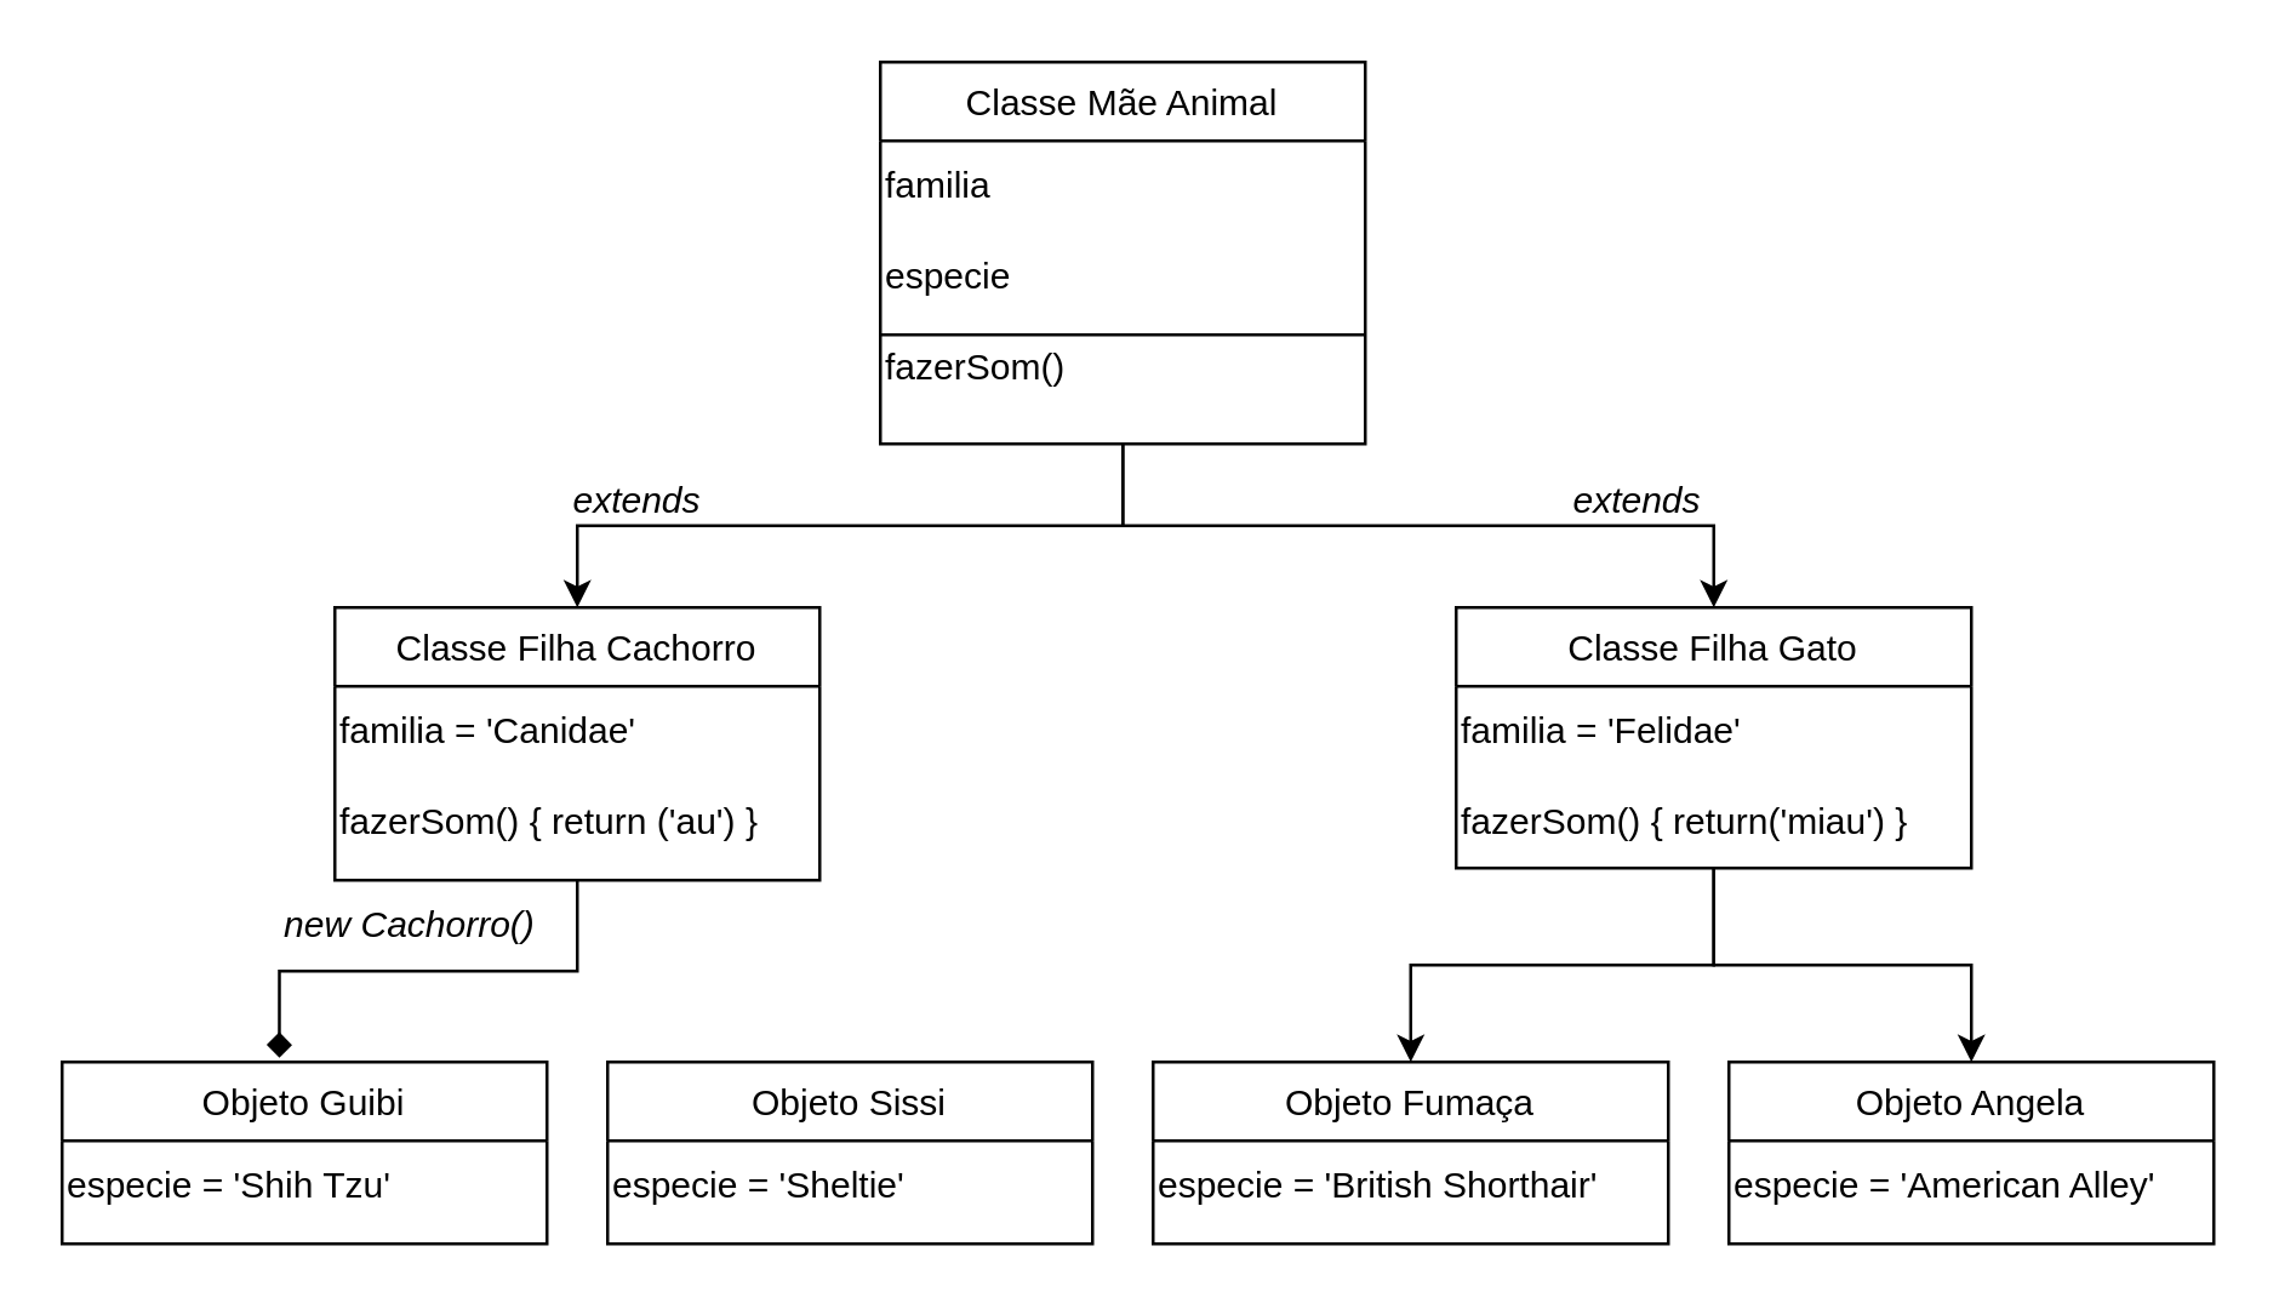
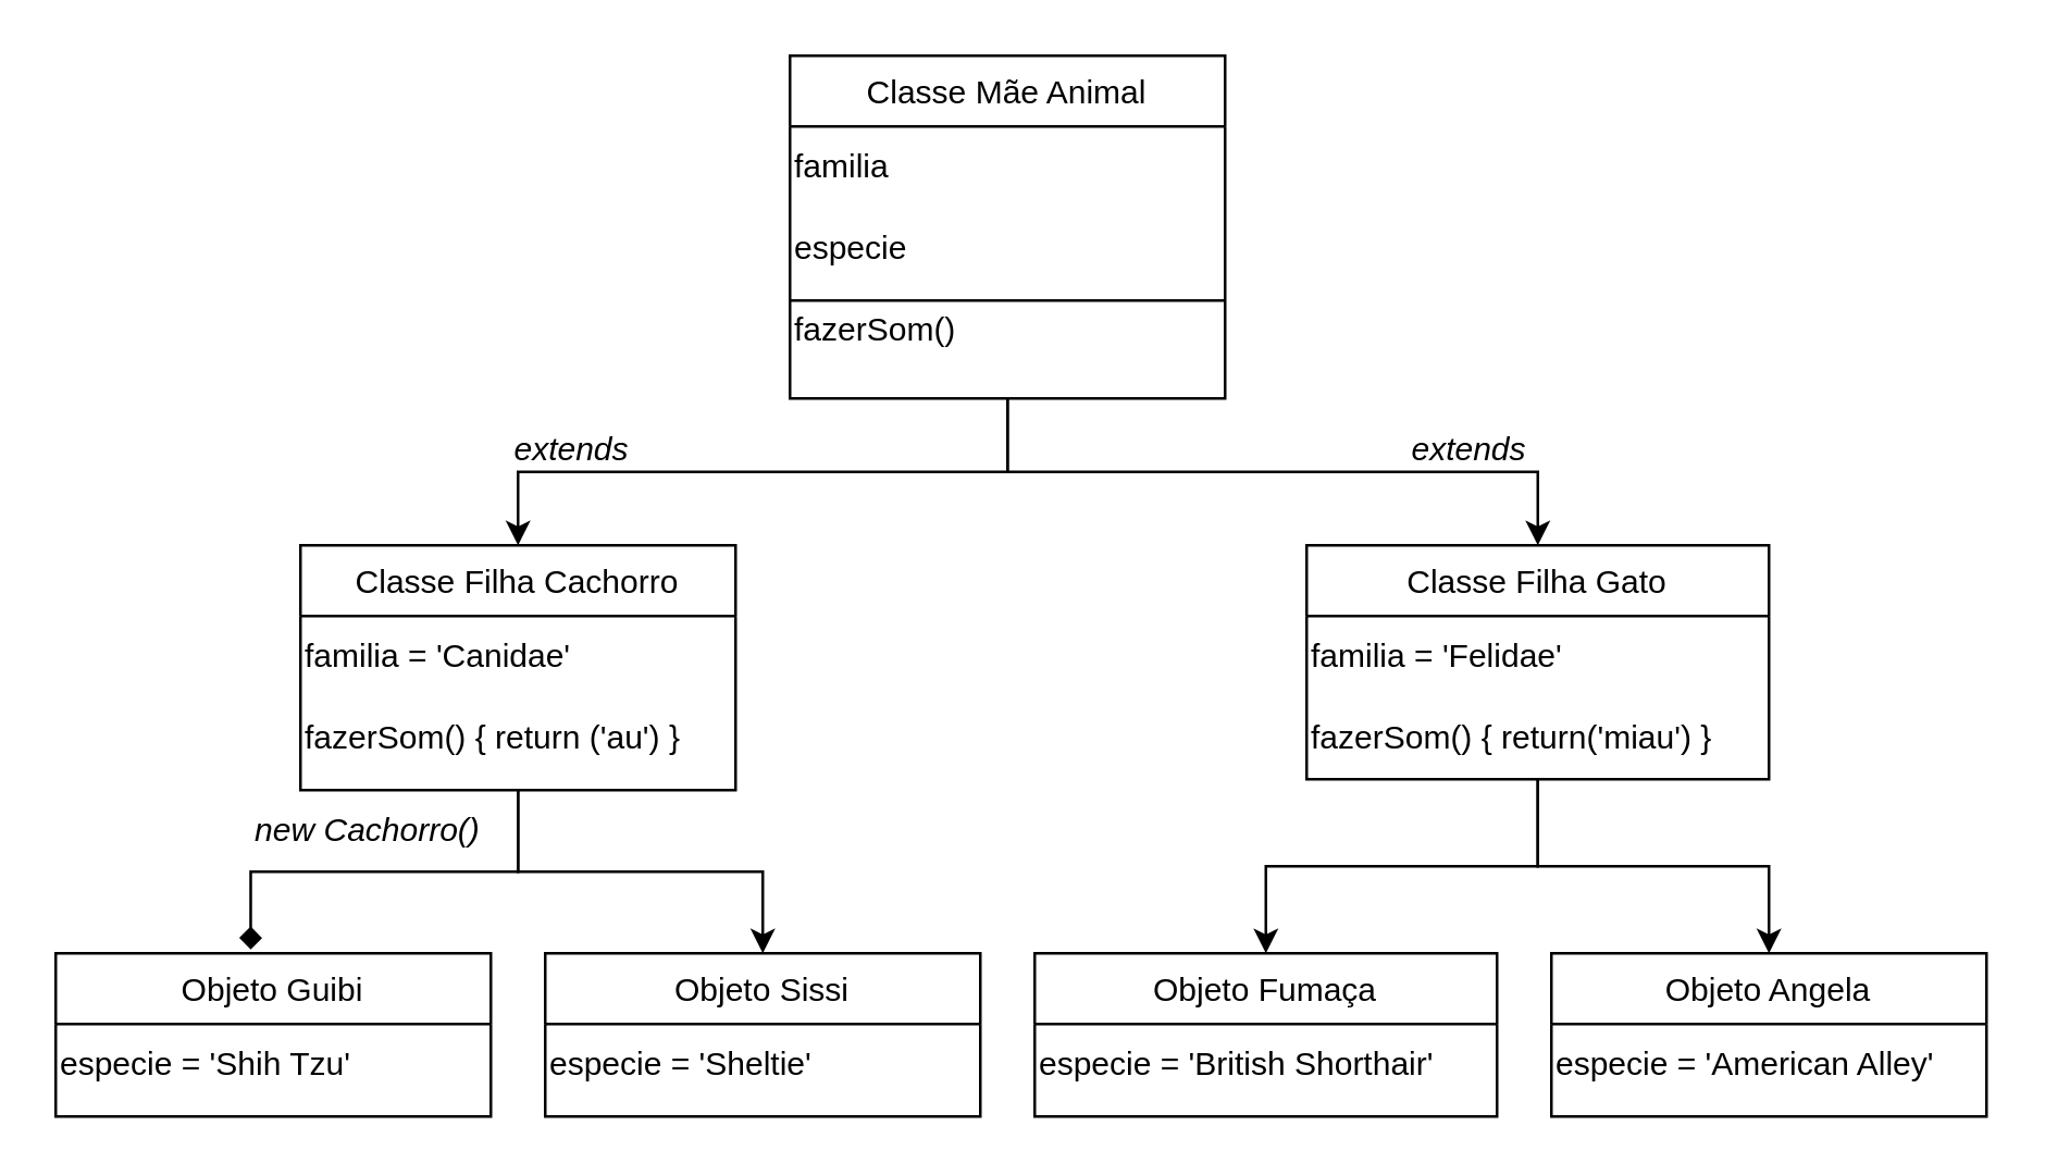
+ <mxCell id="9" style="edgeStyle=orthogonalEdgeStyle;rounded=0;orthogonalLoop=1;jettySize=auto;html=1;exitX=0.5;exitY=1;exitDx=0;exitDy=0;entryX=0.5;entryY=0;entryDx=0;entryDy=0;" parent="1" source="10" target="20" edge="1"><mxGeometry relative="1" as="geometry" /></mxCell>
